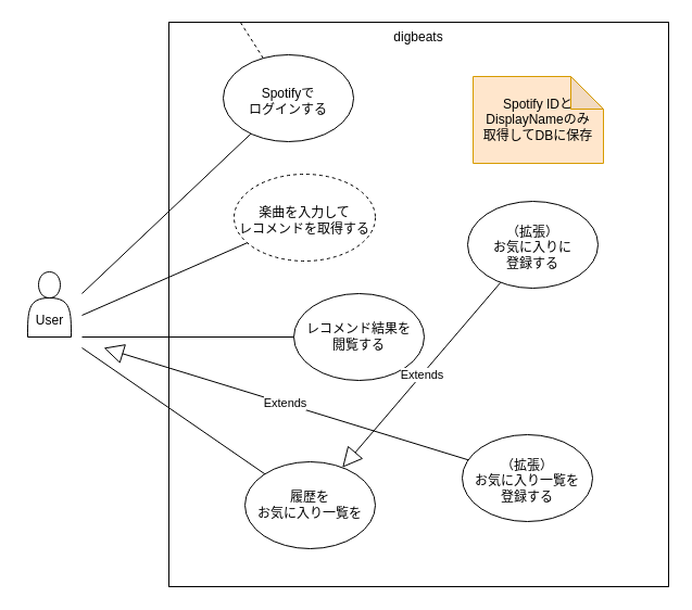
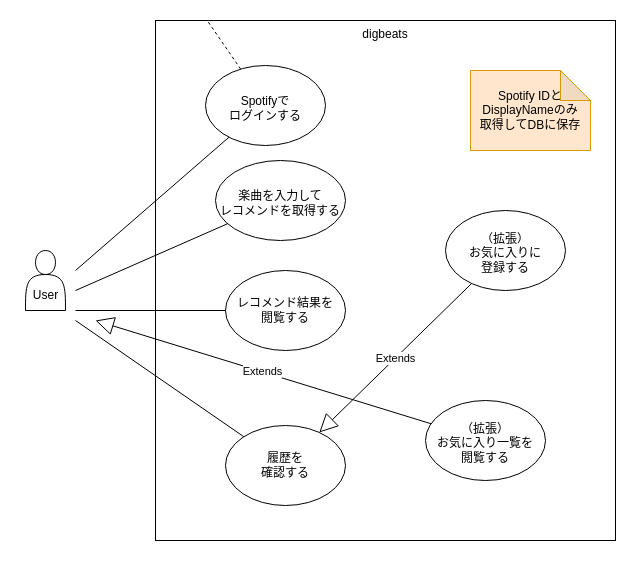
- <mxCell id="5" value="&lt;table&gt;&lt;tbody&gt;&lt;tr&gt;&lt;td&gt;&lt;/td&gt;&lt;/tr&gt;&lt;/tbody&gt;&lt;/table&gt;&lt;table&gt;&lt;tbody&gt;&lt;tr&gt;&lt;td&gt;Spotifyで&lt;br&gt;ログインする&lt;/td&gt;&lt;/tr&gt;&lt;/tbody&gt;&lt;/table&gt;" style="ellipse;whiteSpace=wrap;html=1;" vertex="1" parent="1"><mxGeometry x="205" y="50" width="120" height="80" as="geometry" /></mxCell>
+ <mxCell id="5" value="&lt;table&gt;&lt;tbody&gt;&lt;tr&gt;&lt;td&gt;&lt;/td&gt;&lt;/tr&gt;&lt;/tbody&gt;&lt;/table&gt;&lt;table&gt;&lt;tbody&gt;&lt;tr&gt;&lt;td&gt;Spotifyで&lt;br&gt;ログインする&lt;/td&gt;&lt;/tr&gt;&lt;/tbody&gt;&lt;/table&gt;" style="ellipse;whiteSpace=wrap;html=1;" vertex="1" parent="1"><mxGeometry x="205" y="65" width="120" height="80" as="geometry" /></mxCell>
- <mxCell id="15" value="Spotify IDとDisplayNameのみ&lt;div&gt;取得してDBに保存&lt;/div&gt;" style="shape=note;whiteSpace=wrap;html=1;backgroundOutline=1;darkOpacity=0.05;align=center;fillColor=#ffe6cc;strokeColor=#d79b00;" vertex="1" parent="1"><mxGeometry x="435" y="70" width="120" height="80" as="geometry" /></mxCell>
+ <mxCell id="15" value="Spotify IDとDisplayNameのみ&lt;div&gt;取得してDBに保存&lt;/div&gt;" style="shape=note;whiteSpace=wrap;html=1;backgroundOutline=1;darkOpacity=0.05;align=center;fillColor=#ffe6cc;strokeColor=#d79b00;" vertex="1" parent="1"><mxGeometry x="470" y="70" width="120" height="80" as="geometry" /></mxCell>
- <mxCell id="6" value="&lt;table&gt;&lt;tbody&gt;&lt;tr&gt;&lt;td&gt;&lt;/td&gt;&lt;/tr&gt;&lt;/tbody&gt;&lt;/table&gt;&lt;table&gt;&lt;tbody&gt;&lt;tr&gt;&lt;td&gt;楽曲を入力して&lt;br&gt;レコメンドを取得する&lt;/td&gt;&lt;/tr&gt;&lt;/tbody&gt;&lt;/table&gt;" style="ellipse;whiteSpace=wrap;html=1;dashed=1;" vertex="1" parent="1"><mxGeometry x="215" y="160" width="130" height="80" as="geometry" /></mxCell>
+ <mxCell id="6" value="&lt;table&gt;&lt;tbody&gt;&lt;tr&gt;&lt;td&gt;&lt;/td&gt;&lt;/tr&gt;&lt;/tbody&gt;&lt;/table&gt;&lt;table&gt;&lt;tbody&gt;&lt;tr&gt;&lt;td&gt;楽曲を入力して&lt;br&gt;レコメンドを取得する&lt;/td&gt;&lt;/tr&gt;&lt;/tbody&gt;&lt;/table&gt;" style="ellipse;whiteSpace=wrap;html=1;" vertex="1" parent="1"><mxGeometry x="215" y="160" width="130" height="80" as="geometry" /></mxCell>
- <mxCell id="9" value="&lt;table&gt;&lt;tbody&gt;&lt;tr&gt;&lt;td&gt;&lt;/td&gt;&lt;/tr&gt;&lt;/tbody&gt;&lt;/table&gt;&lt;table&gt;&lt;tbody&gt;&lt;tr&gt;&lt;td&gt;（拡張）&lt;br&gt;お気に入りに&lt;br&gt;登録する&lt;/td&gt;&lt;/tr&gt;&lt;/tbody&gt;&lt;/table&gt;" style="ellipse;whiteSpace=wrap;html=1;" vertex="1" parent="1"><mxGeometry x="430" y="185" width="120" height="80" as="geometry" /></mxCell>
+ <mxCell id="9" value="&lt;table&gt;&lt;tbody&gt;&lt;tr&gt;&lt;td&gt;&lt;/td&gt;&lt;/tr&gt;&lt;/tbody&gt;&lt;/table&gt;&lt;table&gt;&lt;tbody&gt;&lt;tr&gt;&lt;td&gt;（拡張）&lt;br&gt;お気に入りに&lt;br&gt;登録する&lt;/td&gt;&lt;/tr&gt;&lt;/tbody&gt;&lt;/table&gt;" style="ellipse;whiteSpace=wrap;html=1;" vertex="1" parent="1"><mxGeometry x="445" y="210" width="120" height="80" as="geometry" /></mxCell>
- <mxCell id="7" value="レコメンド結果を&lt;div&gt;閲覧する&lt;/div&gt;" style="ellipse;whiteSpace=wrap;html=1;" vertex="1" parent="1"><mxGeometry x="270" y="270" width="120" height="80" as="geometry" /></mxCell>
+ <mxCell id="7" value="レコメンド結果を&lt;div&gt;閲覧する&lt;/div&gt;" style="ellipse;whiteSpace=wrap;html=1;" vertex="1" parent="1"><mxGeometry x="225" y="270" width="120" height="80" as="geometry" /></mxCell>
- <mxCell id="17" value="&lt;table&gt;&lt;tbody&gt;&lt;tr&gt;&lt;td&gt;&lt;/td&gt;&lt;/tr&gt;&lt;/tbody&gt;&lt;/table&gt;&lt;table&gt;&lt;tbody&gt;&lt;tr&gt;&lt;td&gt;（拡張）&lt;br&gt;お気に入り一覧を&lt;br&gt;登録する&lt;/td&gt;&lt;/tr&gt;&lt;/tbody&gt;&lt;/table&gt;" style="ellipse;whiteSpace=wrap;html=1;" vertex="1" parent="1"><mxGeometry x="425" y="400" width="120" height="80" as="geometry" /></mxCell>
+ <mxCell id="17" value="&lt;table&gt;&lt;tbody&gt;&lt;tr&gt;&lt;td&gt;&lt;/td&gt;&lt;/tr&gt;&lt;/tbody&gt;&lt;/table&gt;&lt;table&gt;&lt;tbody&gt;&lt;tr&gt;&lt;td&gt;（拡張）&lt;br&gt;お気に入り一覧を&lt;br&gt;閲覧する&lt;/td&gt;&lt;/tr&gt;&lt;/tbody&gt;&lt;/table&gt;" style="ellipse;whiteSpace=wrap;html=1;" vertex="1" parent="1"><mxGeometry x="425" y="400" width="120" height="80" as="geometry" /></mxCell>
- <mxCell id="8" value="履歴を&lt;div&gt;お気に入り一覧を&lt;/div&gt;" style="ellipse;whiteSpace=wrap;html=1;" vertex="1" parent="1"><mxGeometry x="225" y="425" width="120" height="80" as="geometry" /></mxCell>
+ <mxCell id="8" value="履歴を&lt;div&gt;確認する&lt;/div&gt;" style="ellipse;whiteSpace=wrap;html=1;" vertex="1" parent="1"><mxGeometry x="225" y="425" width="120" height="80" as="geometry" /></mxCell>
